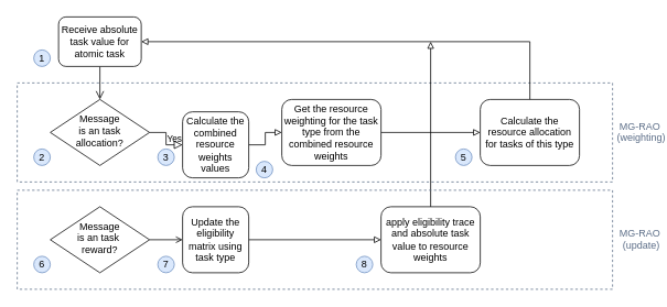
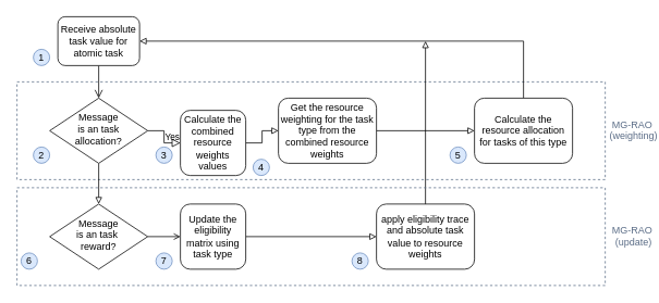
+ <mxCell id="6" style="edgeStyle=orthogonalEdgeStyle;rounded=0;orthogonalLoop=1;jettySize=auto;html=1;entryX=0.5;entryY=0;entryDx=0;entryDy=0;endArrow=block;endFill=0;" edge="1" parent="1" source="7" target="15"><mxGeometry relative="1" as="geometry" /></mxCell>
- <mxCell id="24" value="6" style="ellipse;whiteSpace=wrap;html=1;aspect=fixed;fillColor=#dae8fc;strokeColor=#6c8ebf;" vertex="1" parent="1"><mxGeometry x="40" y="310" width="20" height="20" as="geometry" /></mxCell>
+ <mxCell id="24" value="6" style="ellipse;whiteSpace=wrap;html=1;aspect=fixed;fillColor=#dae8fc;strokeColor=#6c8ebf;" vertex="1" parent="1"><mxGeometry x="25" y="310" width="20" height="20" as="geometry" /></mxCell>
